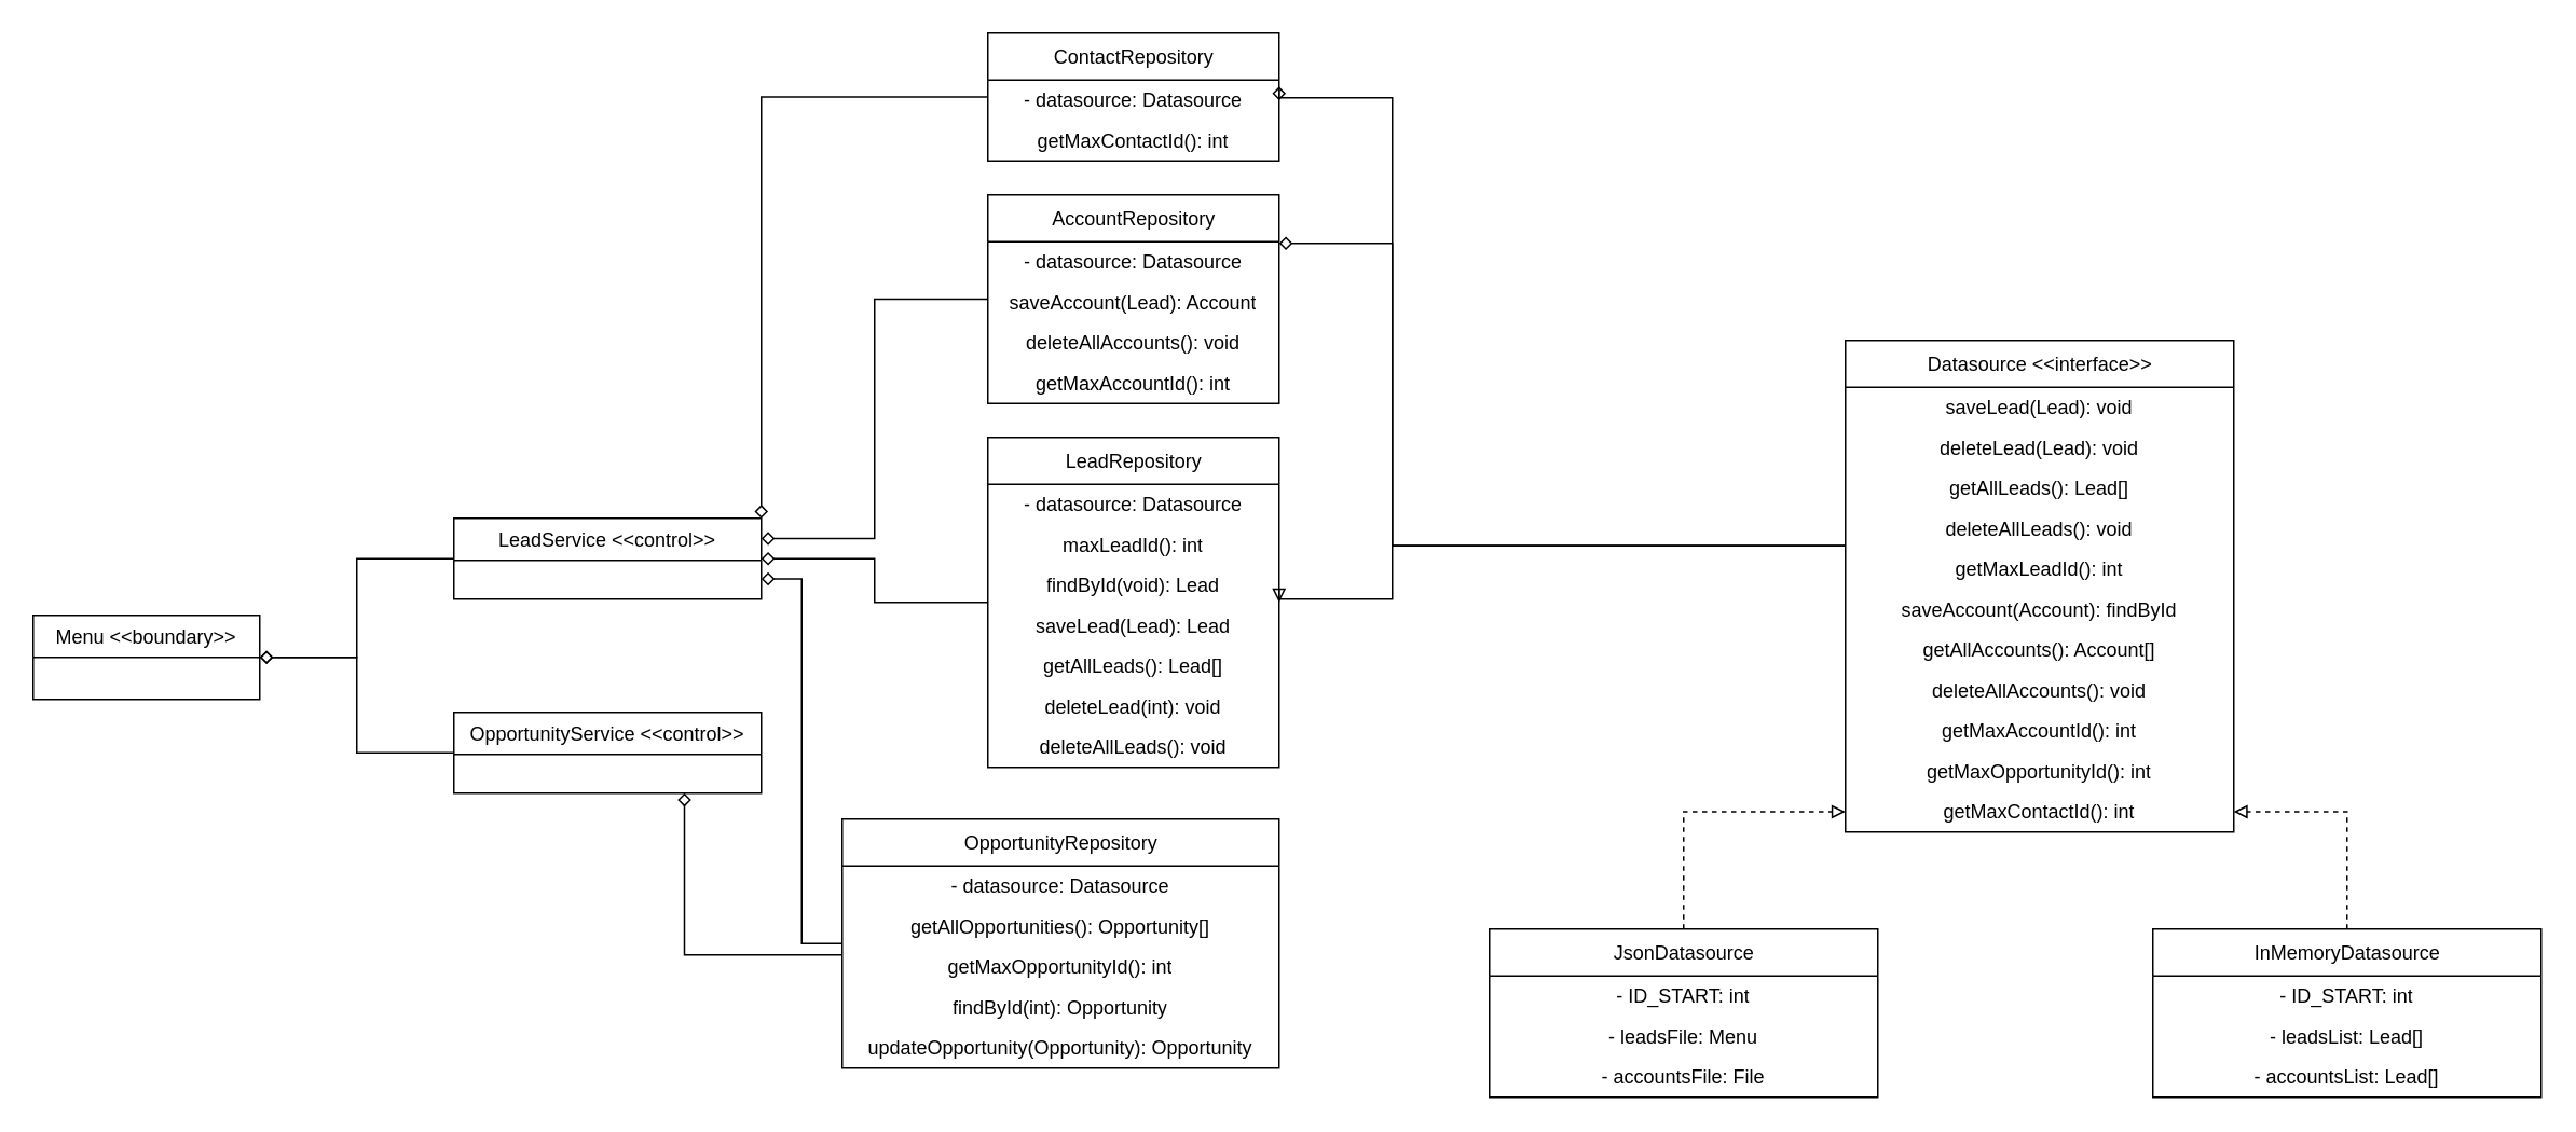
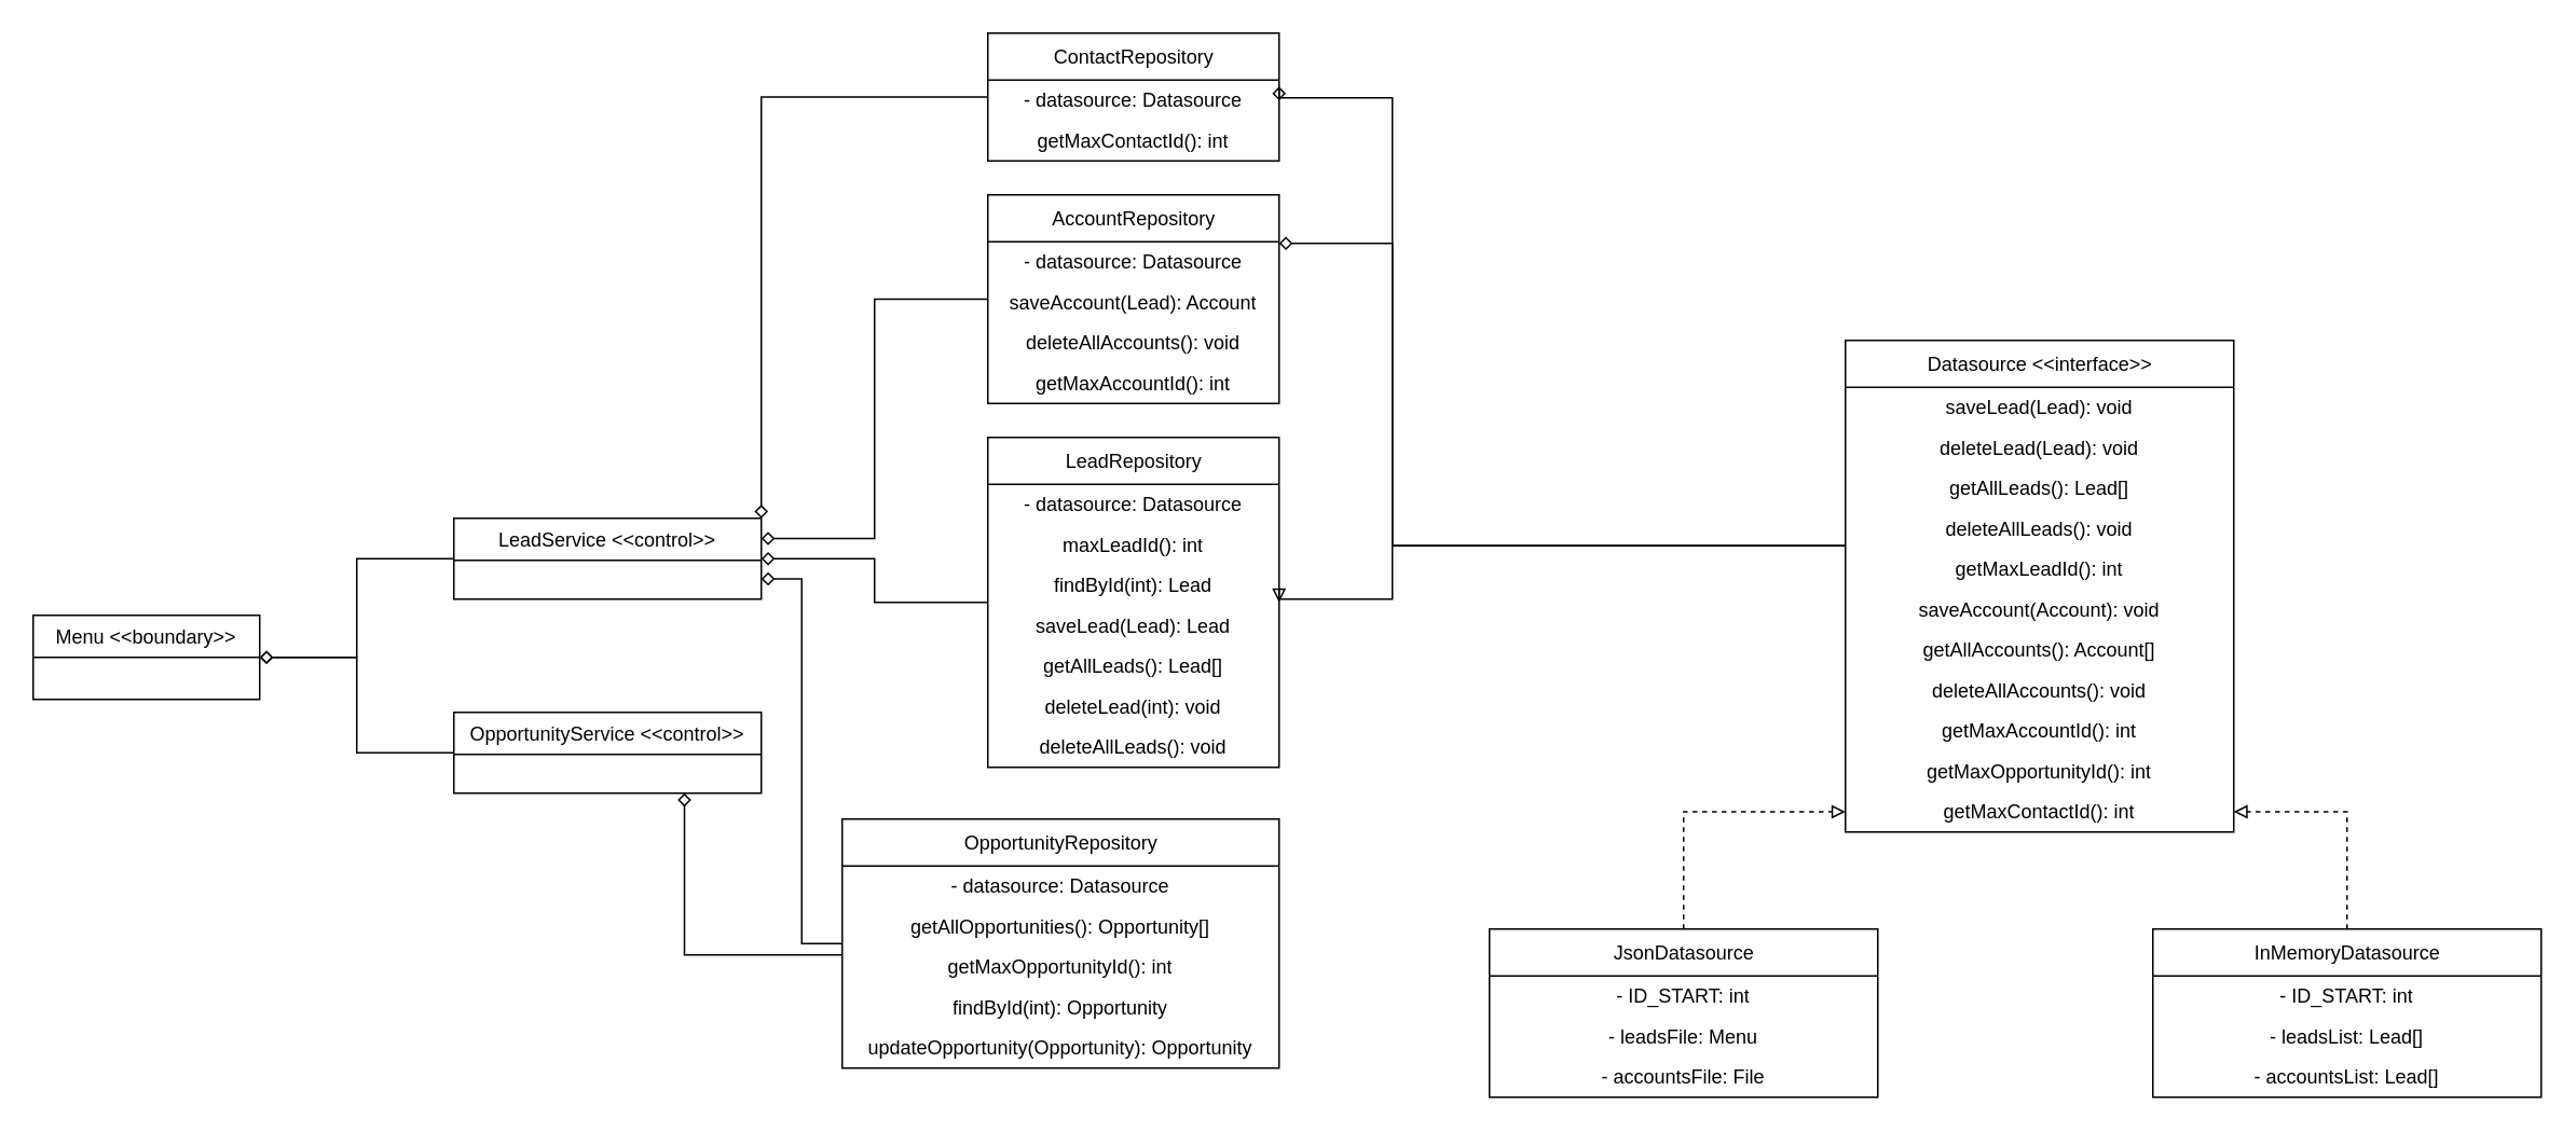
- <mxCell id="37" value="findById(void): Lead" style="text;html=1;strokeColor=none;fillColor=none;align=center;verticalAlign=middle;spacingLeft=4;spacingRight=4;overflow=hidden;rotatable=0;points=[[0,0.5],[1,0.5]];portConstraint=eastwest;" parent="34" vertex="1"><mxGeometry y="79" width="180" height="25" as="geometry" /></mxCell>
+ <mxCell id="37" value="findById(int): Lead" style="text;html=1;strokeColor=none;fillColor=none;align=center;verticalAlign=middle;spacingLeft=4;spacingRight=4;overflow=hidden;rotatable=0;points=[[0,0.5],[1,0.5]];portConstraint=eastwest;" parent="34" vertex="1"><mxGeometry y="79" width="180" height="25" as="geometry" /></mxCell>
- <mxCell id="11" value="saveAccount(Account): findById" style="text;html=1;strokeColor=none;fillColor=none;align=center;verticalAlign=middle;spacingLeft=4;spacingRight=4;overflow=hidden;rotatable=0;points=[[0,0.5],[1,0.5]];portConstraint=eastwest;" parent="5" vertex="1"><mxGeometry y="154" width="240" height="25" as="geometry" /></mxCell>
+ <mxCell id="11" value="saveAccount(Account): void" style="text;html=1;strokeColor=none;fillColor=none;align=center;verticalAlign=middle;spacingLeft=4;spacingRight=4;overflow=hidden;rotatable=0;points=[[0,0.5],[1,0.5]];portConstraint=eastwest;" parent="5" vertex="1"><mxGeometry y="154" width="240" height="25" as="geometry" /></mxCell>
